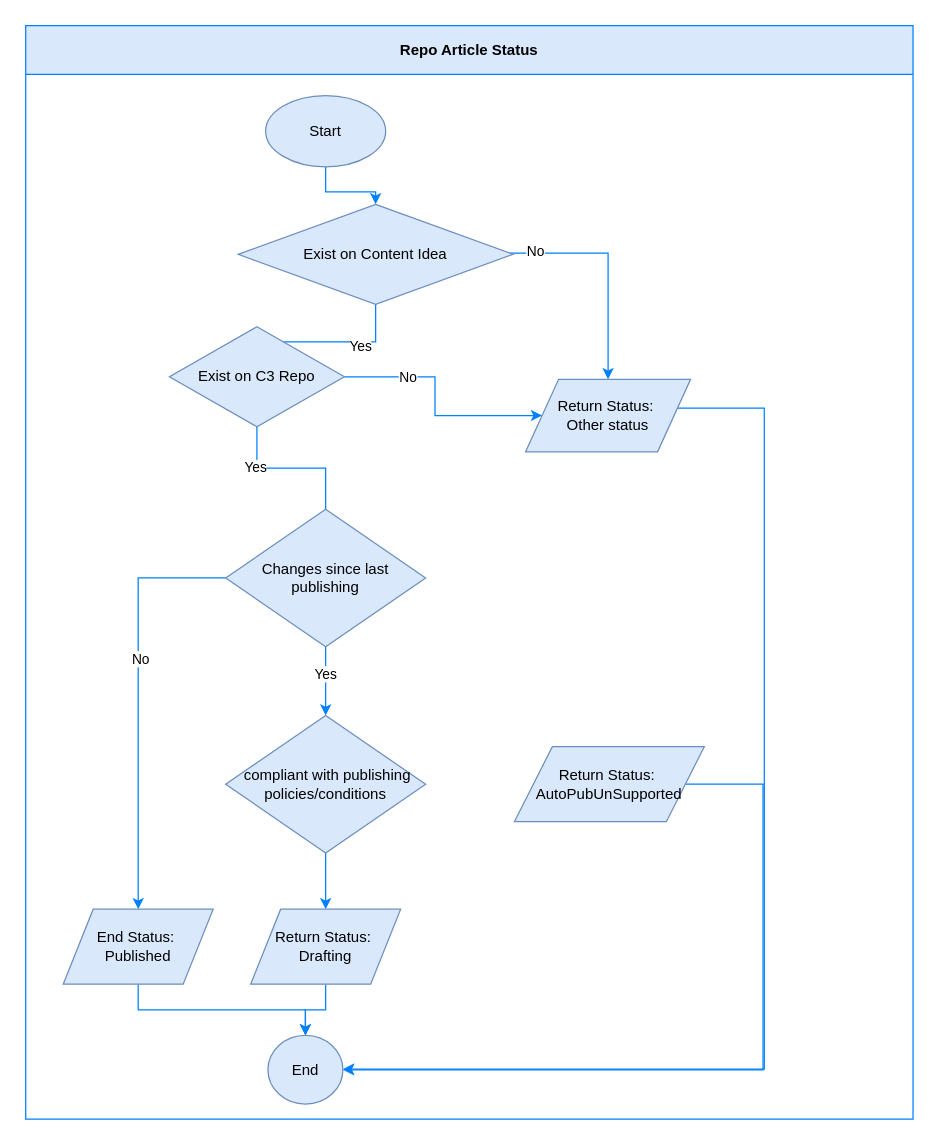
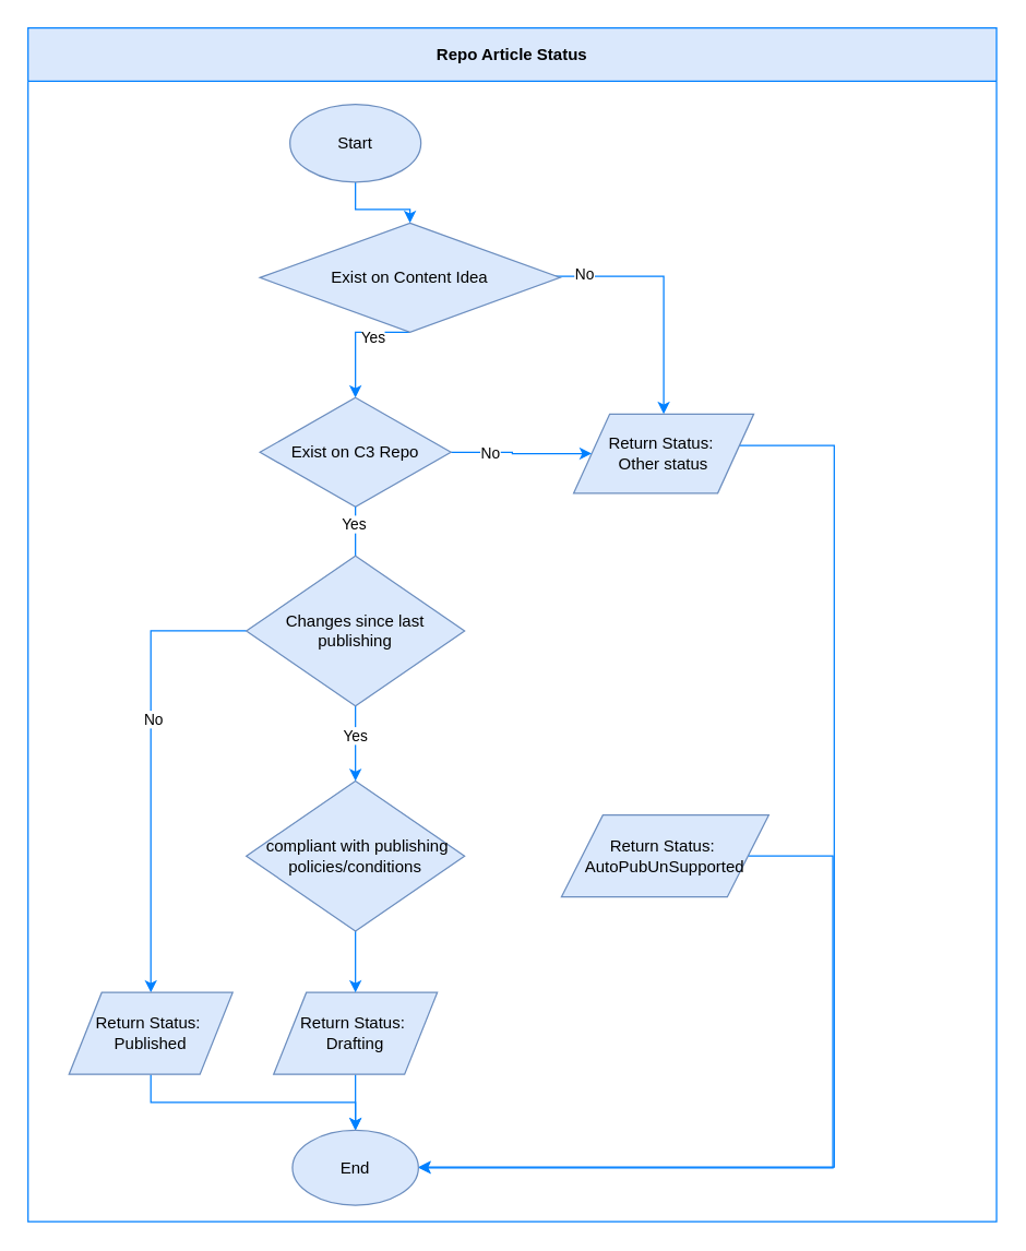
- <mxCell id="17" value="Exist on C3 Repo" style="rhombus;whiteSpace=wrap;html=1;fillColor=#dae8fc;strokeColor=#6c8ebf;" parent="2" vertex="1"><mxGeometry x="115" y="241" width="140" height="80" as="geometry" /></mxCell>
+ <mxCell id="17" value="Exist on C3 Repo" style="rhombus;whiteSpace=wrap;html=1;fillColor=#dae8fc;strokeColor=#6c8ebf;" parent="2" vertex="1"><mxGeometry x="170" y="271" width="140" height="80" as="geometry" /></mxCell>
- <mxCell id="28" value="End Status:&amp;nbsp;&lt;br&gt;Published" style="shape=parallelogram;rounded=0;whiteSpace=wrap;html=1;fillColor=#dae8fc;strokeColor=#6c8ebf;perimeter=parallelogramPerimeter;" parent="2" vertex="1"><mxGeometry x="30" y="707" width="120" height="60" as="geometry" /></mxCell>
+ <mxCell id="28" value="Return Status:&amp;nbsp;&lt;br&gt;Published" style="shape=parallelogram;rounded=0;whiteSpace=wrap;html=1;fillColor=#dae8fc;strokeColor=#6c8ebf;perimeter=parallelogramPerimeter;" parent="2" vertex="1"><mxGeometry x="30" y="707" width="120" height="60" as="geometry" /></mxCell>
- <mxCell id="29" value="End" style="ellipse;whiteSpace=wrap;html=1;strokeColor=#6c8ebf;align=center;verticalAlign=middle;fontFamily=Helvetica;fontSize=12;fillColor=#dae8fc;" parent="2" vertex="1"><mxGeometry x="193.81" y="808" width="60" height="55" as="geometry" /></mxCell>
+ <mxCell id="29" value="End" style="ellipse;whiteSpace=wrap;html=1;strokeColor=#6c8ebf;align=center;verticalAlign=middle;fontFamily=Helvetica;fontSize=12;fillColor=#dae8fc;" parent="2" vertex="1"><mxGeometry x="193.81" y="808" width="92.37" height="55" as="geometry" /></mxCell>
